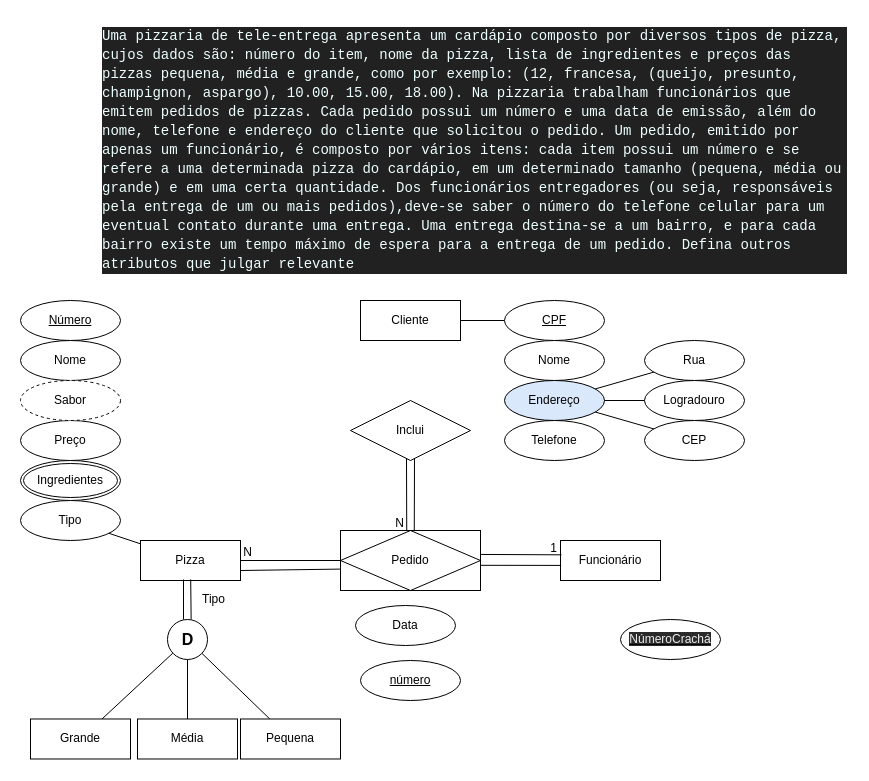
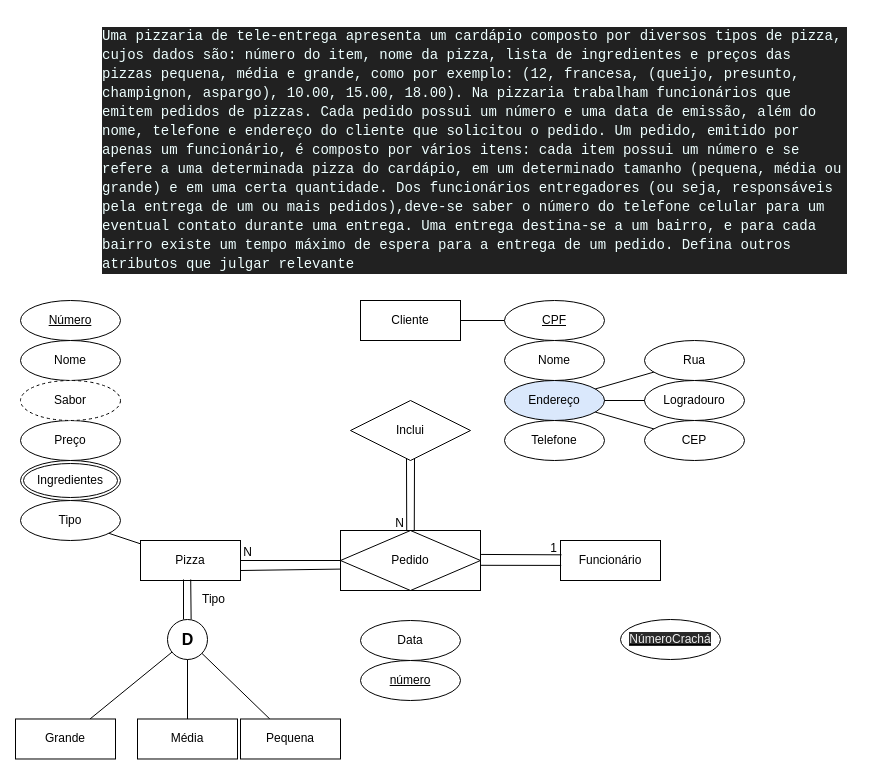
- <mxCell id="7" value="Data" style="ellipse;whiteSpace=wrap;html=1;align=center;" vertex="1" parent="1"><mxGeometry x="355" y="605" width="100" height="40" as="geometry" /></mxCell>
+ <mxCell id="7" value="Data" style="ellipse;whiteSpace=wrap;html=1;align=center;" vertex="1" parent="1"><mxGeometry x="360" y="620" width="100" height="40" as="geometry" /></mxCell>
- <mxCell id="23" value="Grande" style="whiteSpace=wrap;html=1;align=center;" vertex="1" parent="1"><mxGeometry x="30" y="718.49" width="100" height="40" as="geometry" /></mxCell>
+ <mxCell id="23" value="Grande" style="whiteSpace=wrap;html=1;align=center;" vertex="1" parent="1"><mxGeometry x="15" y="718.49" width="100" height="40" as="geometry" /></mxCell>
